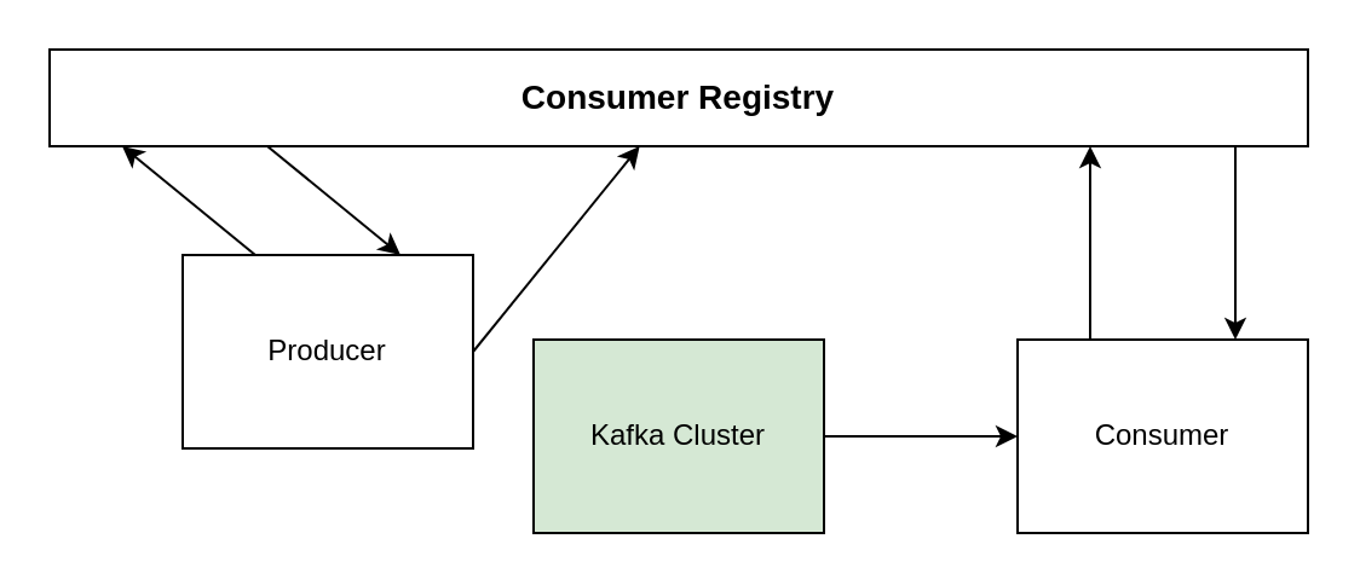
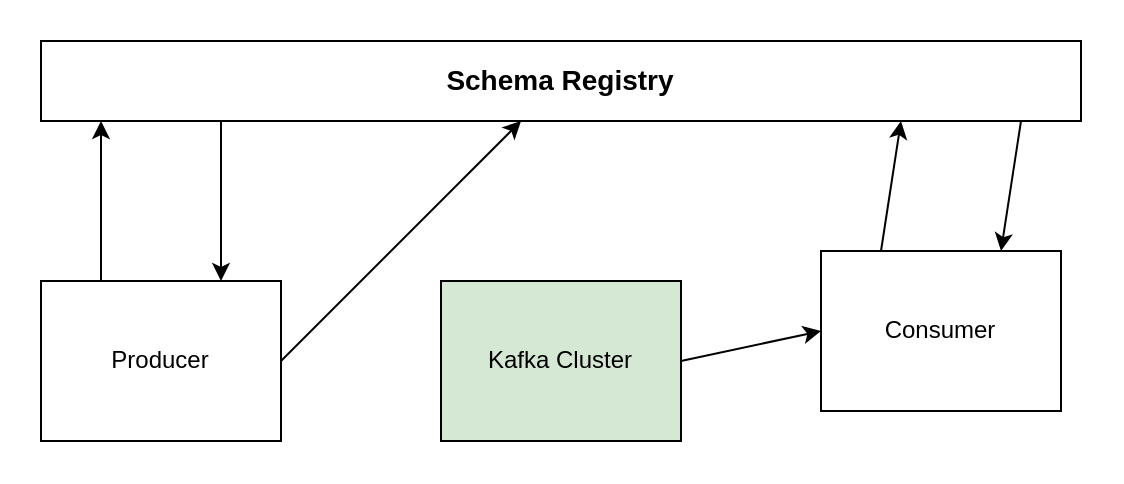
- <mxCell id="5" value="&lt;b&gt;&lt;font style=&quot;font-size: 14px&quot;&gt;Consumer Registry&lt;/font&gt;&lt;/b&gt;" style="rounded=0;whiteSpace=wrap;html=1;" parent="1" vertex="1"><mxGeometry x="20" y="20" width="520" height="40" as="geometry" /></mxCell>
+ <mxCell id="5" value="&lt;b&gt;&lt;font style=&quot;font-size: 14px&quot;&gt;Schema Registry&lt;/font&gt;&lt;/b&gt;" style="rounded=0;whiteSpace=wrap;html=1;" parent="1" vertex="1"><mxGeometry x="20" y="20" width="520" height="40" as="geometry" /></mxCell>
- <mxCell id="2" value="Producer" style="rounded=0;whiteSpace=wrap;html=1;" parent="1" vertex="1"><mxGeometry x="75" y="105" width="120" height="80" as="geometry" /></mxCell>
+ <mxCell id="2" value="Producer" style="rounded=0;whiteSpace=wrap;html=1;" parent="1" vertex="1"><mxGeometry x="20" y="140" width="120" height="80" as="geometry" /></mxCell>
- <mxCell id="4" value="Consumer" style="rounded=0;whiteSpace=wrap;html=1;" parent="1" vertex="1"><mxGeometry x="420" y="140" width="120" height="80" as="geometry" /></mxCell>
+ <mxCell id="4" value="Consumer" style="rounded=0;whiteSpace=wrap;html=1;" parent="1" vertex="1"><mxGeometry x="410" y="125" width="120" height="80" as="geometry" /></mxCell>
